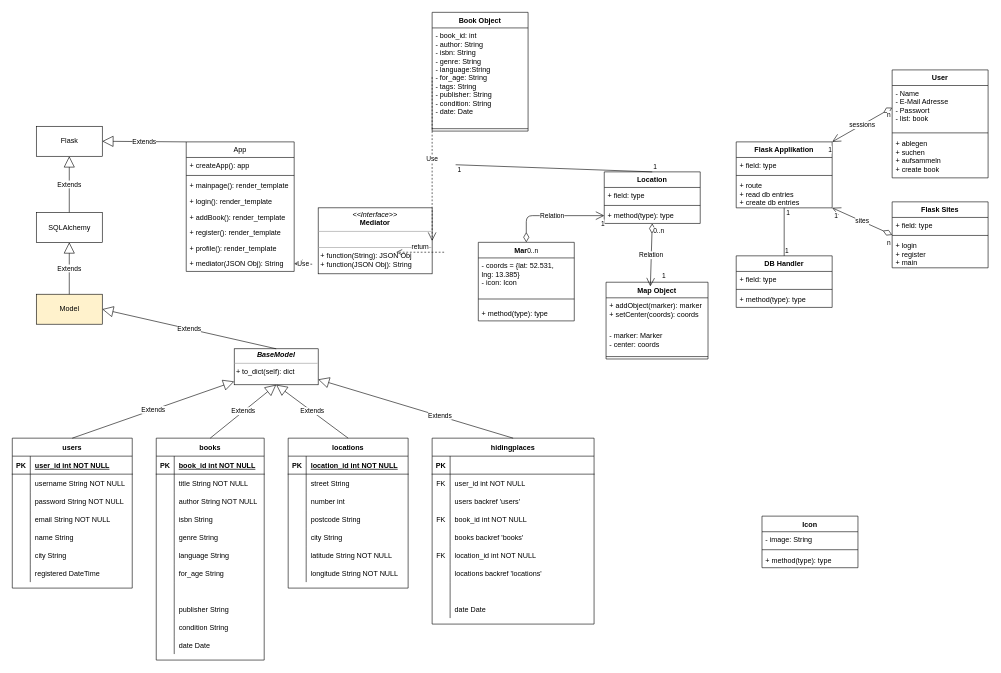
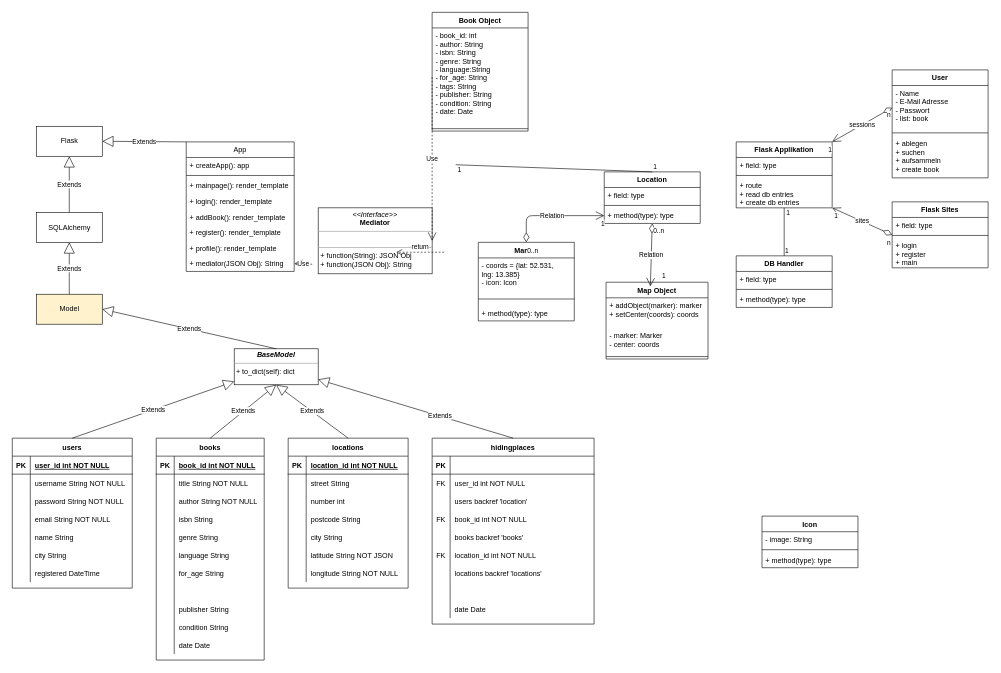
- <mxCell id="140" value="users backref 'users'" style="shape=partialRectangle;overflow=hidden;connectable=0;fillColor=none;top=0;left=0;bottom=0;right=0;align=left;spacingLeft=6;" vertex="1" parent="138"><mxGeometry x="30" width="240" height="30" as="geometry" /></mxCell>
+ <mxCell id="140" value="users backref 'location'" style="shape=partialRectangle;overflow=hidden;connectable=0;fillColor=none;top=0;left=0;bottom=0;right=0;align=left;spacingLeft=6;" vertex="1" parent="138"><mxGeometry x="30" width="240" height="30" as="geometry" /></mxCell>
- <mxCell id="128" value="latitude String NOT NULL" style="shape=partialRectangle;overflow=hidden;connectable=0;fillColor=none;top=0;left=0;bottom=0;right=0;align=left;spacingLeft=6;" vertex="1" parent="126"><mxGeometry x="30" width="170" height="30" as="geometry" /></mxCell>
+ <mxCell id="128" value="latitude String NOT JSON" style="shape=partialRectangle;overflow=hidden;connectable=0;fillColor=none;top=0;left=0;bottom=0;right=0;align=left;spacingLeft=6;" vertex="1" parent="126"><mxGeometry x="30" width="170" height="30" as="geometry" /></mxCell>
